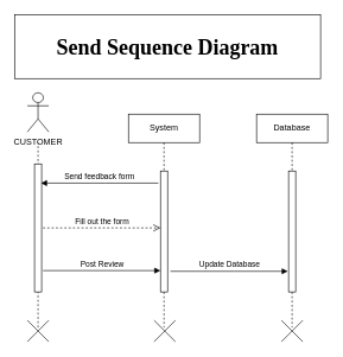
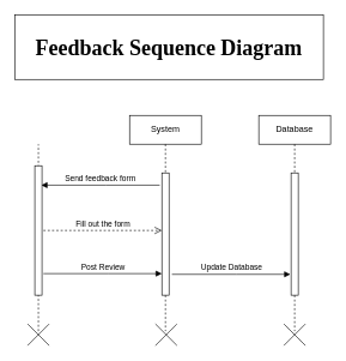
- <mxCell id="9" value="&lt;font style=&quot;font-size: 30px;&quot;&gt;&lt;b&gt;Send Sequence Diagram&lt;/b&gt;&lt;/font&gt;" style="rounded=0;whiteSpace=wrap;html=1;gradientColor=none;fontFamily=Comic Sans MS;" parent="1" vertex="1"><mxGeometry x="20" y="20" width="430" height="90" as="geometry" /></mxCell>
+ <mxCell id="9" value="&lt;font style=&quot;font-size: 30px;&quot;&gt;&lt;b&gt;Feedback Sequence Diagram&lt;/b&gt;&lt;/font&gt;" style="rounded=0;whiteSpace=wrap;html=1;gradientColor=none;fontFamily=Comic Sans MS;" parent="1" vertex="1"><mxGeometry x="20" y="20" width="430" height="90" as="geometry" /></mxCell>
- <mxCell id="11" value="CUSTOMER" style="shape=umlActor;verticalLabelPosition=bottom;verticalAlign=top;html=1;outlineConnect=0;" parent="1" vertex="1"><mxGeometry x="38" y="130" width="30" height="55" as="geometry" /></mxCell>
